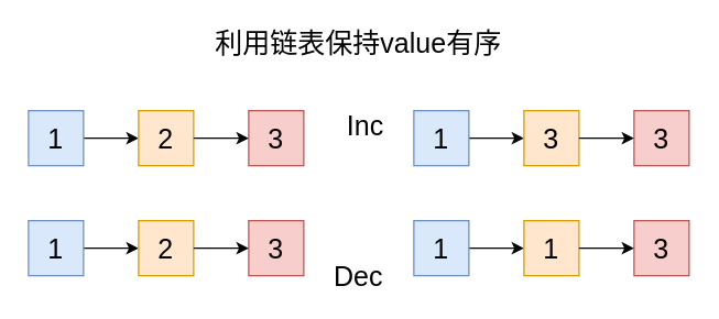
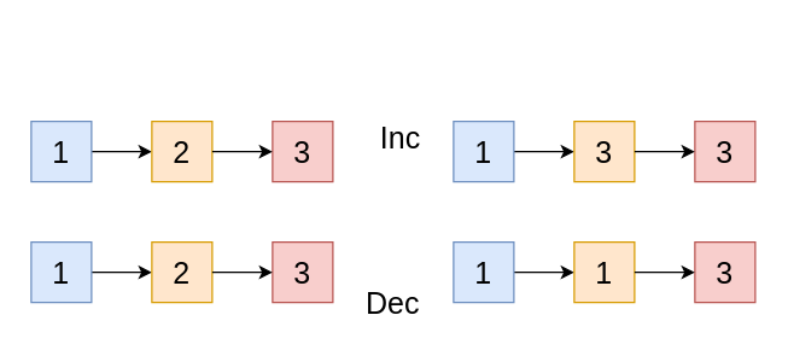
- <mxCell id="24" value="利用链表保持value有序" style="text;html=1;strokeColor=none;fillColor=none;align=center;verticalAlign=middle;whiteSpace=wrap;rounded=0;fontSize=20;" vertex="1" parent="1"><mxGeometry x="40" y="20" width="440" height="20" as="geometry" /></mxCell>
